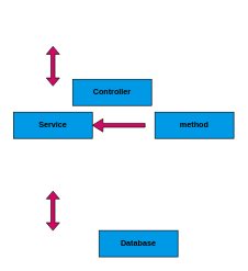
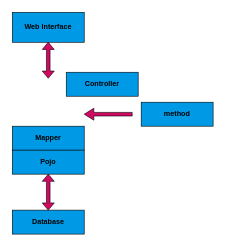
+ <mxCell id="2" value="&lt;b&gt;Web Interface&lt;/b&gt;" style="rounded=0;whiteSpace=wrap;html=1;fillColor=#0099e5;" vertex="1" parent="1"><mxGeometry x="20" y="20" width="120" height="50" as="geometry" /></mxCell>
- <mxCell id="4" value="&lt;b&gt;Service&lt;/b&gt;" style="rounded=0;whiteSpace=wrap;html=1;fillColor=#0099e5;" vertex="1" parent="1"><mxGeometry x="20" y="170" width="120" height="40" as="geometry" /></mxCell>
+ <mxCell id="5" value="&lt;b&gt;Mapper&lt;/b&gt;" style="rounded=0;whiteSpace=wrap;html=1;fillColor=#0099e5;" vertex="1" parent="1"><mxGeometry x="20" y="210" width="120" height="40" as="geometry" /></mxCell>
+ <mxCell id="6" value="&lt;b&gt;Pojo&lt;/b&gt;" style="rounded=0;whiteSpace=wrap;html=1;fillColor=#0099e5;" vertex="1" parent="1"><mxGeometry x="20" y="250" width="120" height="40" as="geometry" /></mxCell>
- <mxCell id="7" value="&lt;b&gt;Database&lt;/b&gt;" style="rounded=0;whiteSpace=wrap;html=1;fillColor=#0099e5;" vertex="1" parent="1"><mxGeometry x="150" y="350" width="120" height="40" as="geometry" /></mxCell>
+ <mxCell id="7" value="&lt;b&gt;Database&lt;/b&gt;" style="rounded=0;whiteSpace=wrap;html=1;fillColor=#0099e5;" vertex="1" parent="1"><mxGeometry x="20" y="350" width="120" height="40" as="geometry" /></mxCell>
